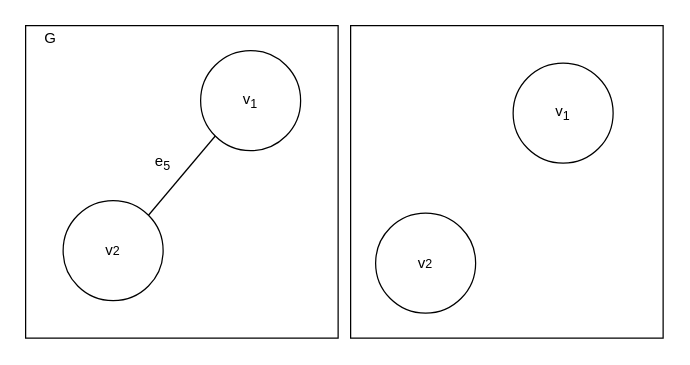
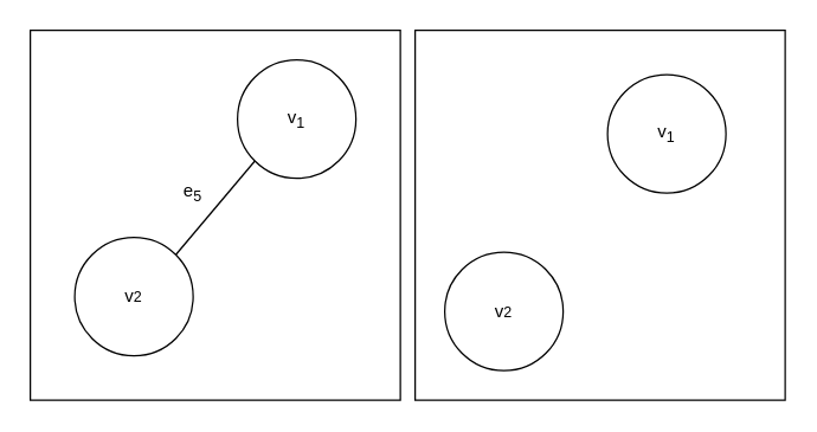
- <mxCell id="10" value="G" style="text;html=1;strokeColor=none;fillColor=none;align=center;verticalAlign=middle;whiteSpace=wrap;rounded=0;" vertex="1" parent="1"><mxGeometry x="20" y="20" width="40" height="20" as="geometry" /></mxCell>
